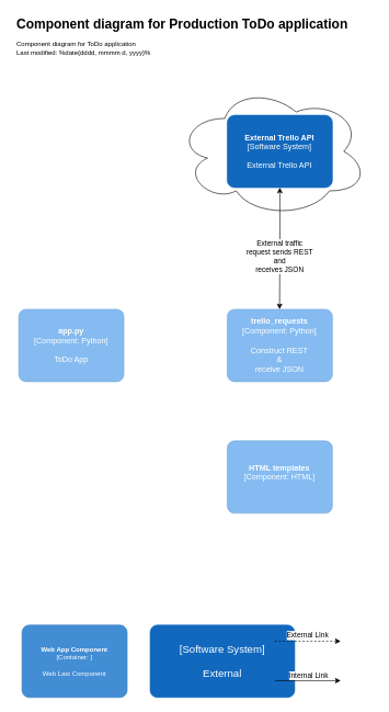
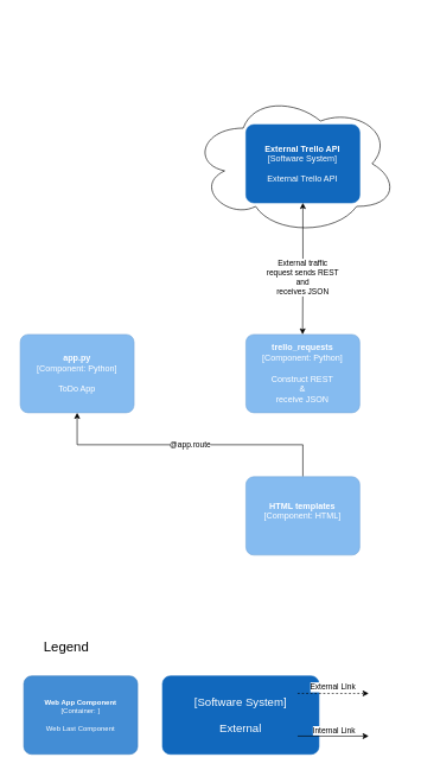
- <mxCell id="2" value="&lt;h1&gt;Component diagram for Production ToDo application&lt;/h1&gt;&lt;p&gt;Component diagram for ToDo application&lt;br&gt;Last modified: %date{dddd, mmmm d, yyyy}%&lt;/p&gt;" style="text;html=1;strokeColor=none;fillColor=none;spacing=5;spacingTop=-20;whiteSpace=wrap;overflow=hidden;rounded=0;fontSize=10;" parent="1" vertex="1"><mxGeometry x="20" y="20" width="550" height="70" as="geometry" /></mxCell>
+ <mxCell id="9" value="@app.route" style="edgeStyle=orthogonalEdgeStyle;rounded=0;orthogonalLoop=1;jettySize=auto;html=1;labelBackgroundColor=#ffffff;fontColor=#000000;startArrow=classic;startFill=1;exitX=0.5;exitY=1;exitDx=0;exitDy=0;exitPerimeter=0;endArrow=none;endFill=0;" parent="1" source="10" target="12" edge="1"><mxGeometry relative="1" as="geometry"><mxPoint x="-60" y="889" as="sourcePoint" /><mxPoint x="405" y="689" as="targetPoint" /></mxGeometry></mxCell>
+ <mxCell id="3" value="Legend" style="text;html=1;strokeColor=none;fillColor=none;align=center;verticalAlign=middle;whiteSpace=wrap;rounded=0;fontSize=19;" parent="1" vertex="1"><mxGeometry x="33" y="889" width="120" height="40" as="geometry" /></mxCell>
